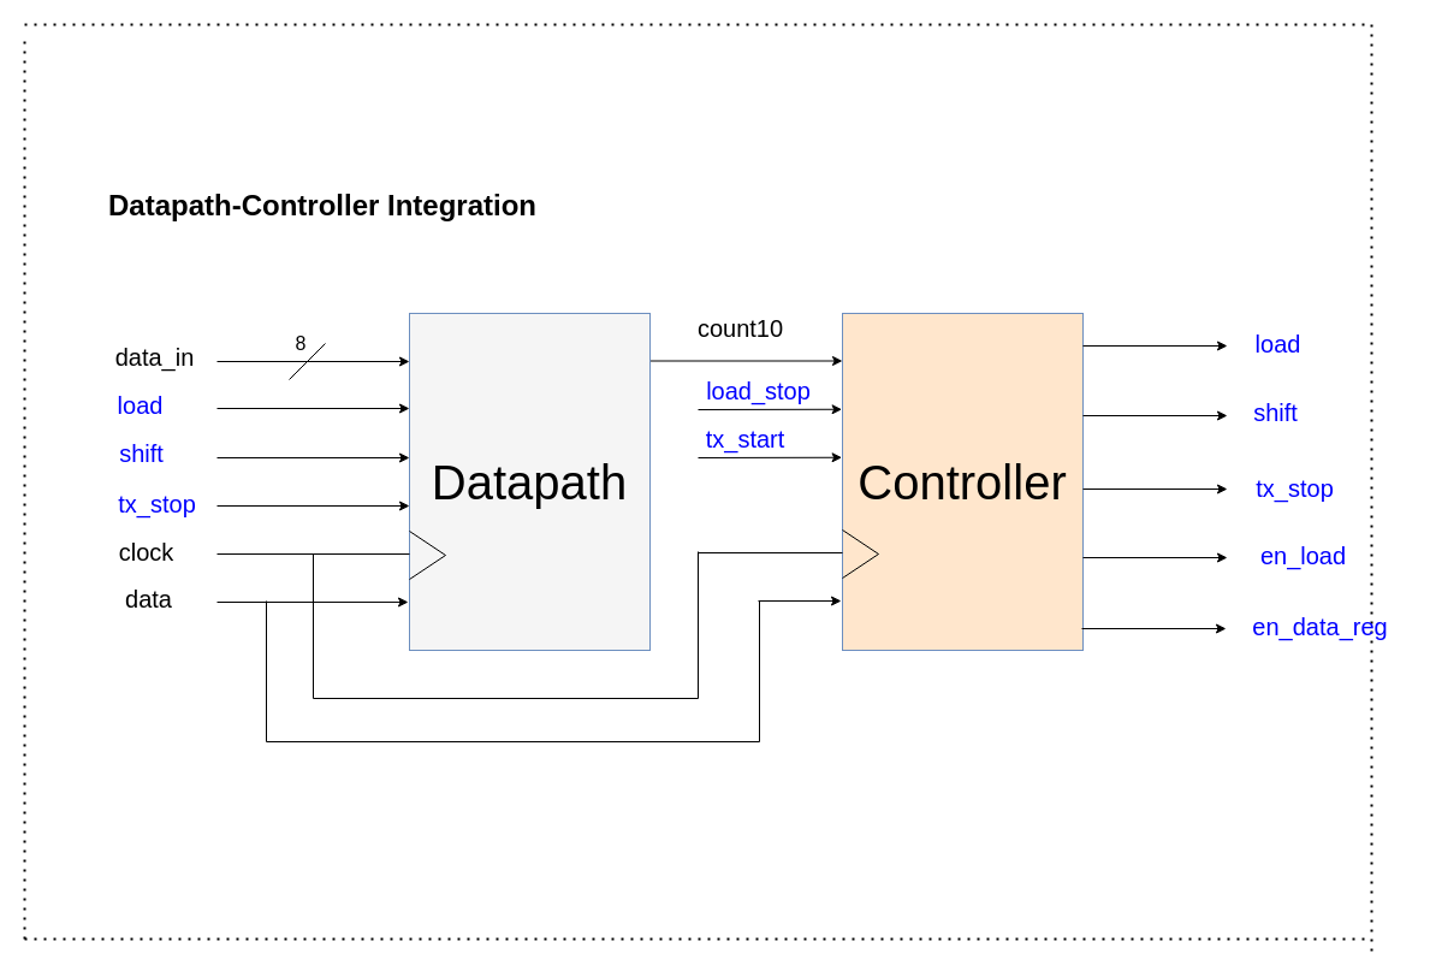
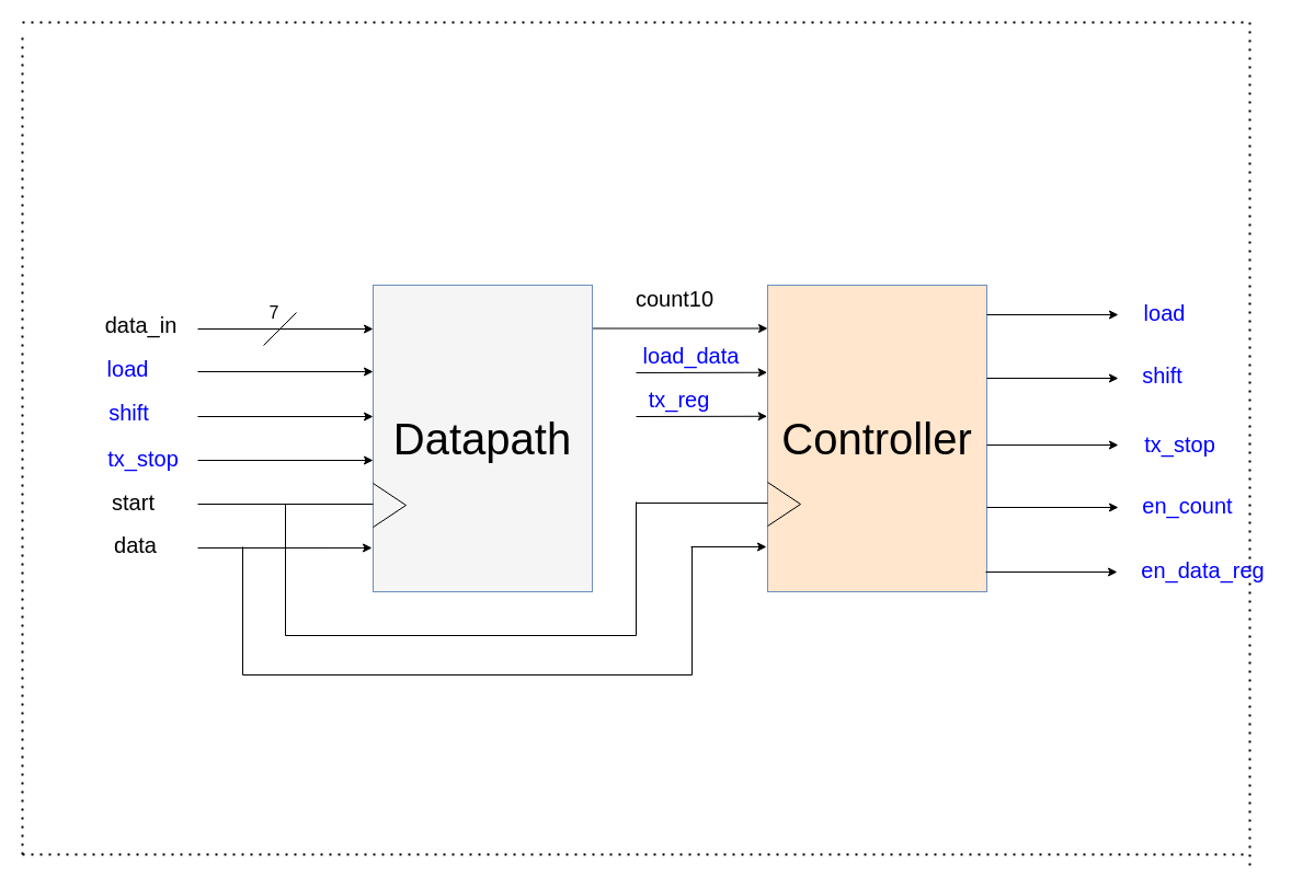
- <mxCell id="2" value="&lt;h1 style=&quot;margin-top: 0px;&quot;&gt;Datapath-Controller Integration&lt;/h1&gt;" style="text;html=1;whiteSpace=wrap;overflow=hidden;rounded=0;" vertex="1" parent="1"><mxGeometry x="88" y="150" width="370" height="50" as="geometry" /></mxCell>
- <mxCell id="36" value="&lt;font style=&quot;font-size: 16px;&quot;&gt;8&lt;/font&gt;" style="text;html=1;align=center;verticalAlign=middle;whiteSpace=wrap;rounded=0;" vertex="1" parent="1"><mxGeometry y="270" width="60" height="30" as="geometry" x="220" /></mxCell>
+ <mxCell id="36" value="&lt;font style=&quot;font-size: 16px;&quot;&gt;7&lt;/font&gt;" style="text;html=1;align=center;verticalAlign=middle;whiteSpace=wrap;rounded=0;" vertex="1" parent="1"><mxGeometry y="270" width="60" height="30" as="geometry" x="220" /></mxCell>
- <mxCell id="33" value="&lt;font color=&quot;#0000ff&quot; style=&quot;font-size: 20px;&quot;&gt;load_stop&lt;/font&gt;" style="text;html=1;align=center;verticalAlign=middle;resizable=0;points=[];autosize=1;strokeColor=none;fillColor=none;" vertex="1" parent="1"><mxGeometry x="575" y="304" width="110" height="40" as="geometry" /></mxCell>
+ <mxCell id="33" value="&lt;font color=&quot;#0000ff&quot; style=&quot;font-size: 20px;&quot;&gt;load_data&lt;/font&gt;" style="text;html=1;align=center;verticalAlign=middle;resizable=0;points=[];autosize=1;strokeColor=none;fillColor=none;" vertex="1" parent="1"><mxGeometry x="575" y="304" width="110" height="40" as="geometry" /></mxCell>
- <mxCell id="34" value="&lt;font color=&quot;#0000ff&quot; style=&quot;font-size: 20px;&quot;&gt;tx_start&lt;/font&gt;" style="text;html=1;align=center;verticalAlign=middle;resizable=0;points=[];autosize=1;strokeColor=none;fillColor=none;" vertex="1" parent="1"><mxGeometry x="574" y="344" width="90" height="40" as="geometry" /></mxCell>
+ <mxCell id="34" value="&lt;font color=&quot;#0000ff&quot; style=&quot;font-size: 20px;&quot;&gt;tx_reg&lt;/font&gt;" style="text;html=1;align=center;verticalAlign=middle;resizable=0;points=[];autosize=1;strokeColor=none;fillColor=none;" vertex="1" parent="1"><mxGeometry x="574" y="344" width="90" height="40" as="geometry" /></mxCell>
- <mxCell id="27" value="&lt;font style=&quot;font-size: 20px;&quot;&gt;clock&lt;/font&gt;" style="text;html=1;align=center;verticalAlign=middle;resizable=0;points=[];autosize=1;strokeColor=none;fillColor=none;" vertex="1" parent="1"><mxGeometry x="86" y="438" width="70" height="40" as="geometry" /></mxCell>
+ <mxCell id="27" value="&lt;font style=&quot;font-size: 20px;&quot;&gt;start&lt;/font&gt;" style="text;html=1;align=center;verticalAlign=middle;resizable=0;points=[];autosize=1;strokeColor=none;fillColor=none;" vertex="1" parent="1"><mxGeometry x="86" y="438" width="70" height="40" as="geometry" /></mxCell>
- <mxCell id="42" value="&lt;font color=&quot;#0000ff&quot; style=&quot;font-size: 20px;&quot;&gt;en_load&lt;/font&gt;" style="text;html=1;align=center;verticalAlign=middle;resizable=0;points=[];autosize=1;strokeColor=none;fillColor=none;" vertex="1" parent="1"><mxGeometry x="1028" y="441" width="110" height="40" as="geometry" /></mxCell>
+ <mxCell id="42" value="&lt;font color=&quot;#0000ff&quot; style=&quot;font-size: 20px;&quot;&gt;en_count&lt;/font&gt;" style="text;html=1;align=center;verticalAlign=middle;resizable=0;points=[];autosize=1;strokeColor=none;fillColor=none;" vertex="1" parent="1"><mxGeometry x="1028" y="441" width="110" height="40" as="geometry" /></mxCell>
